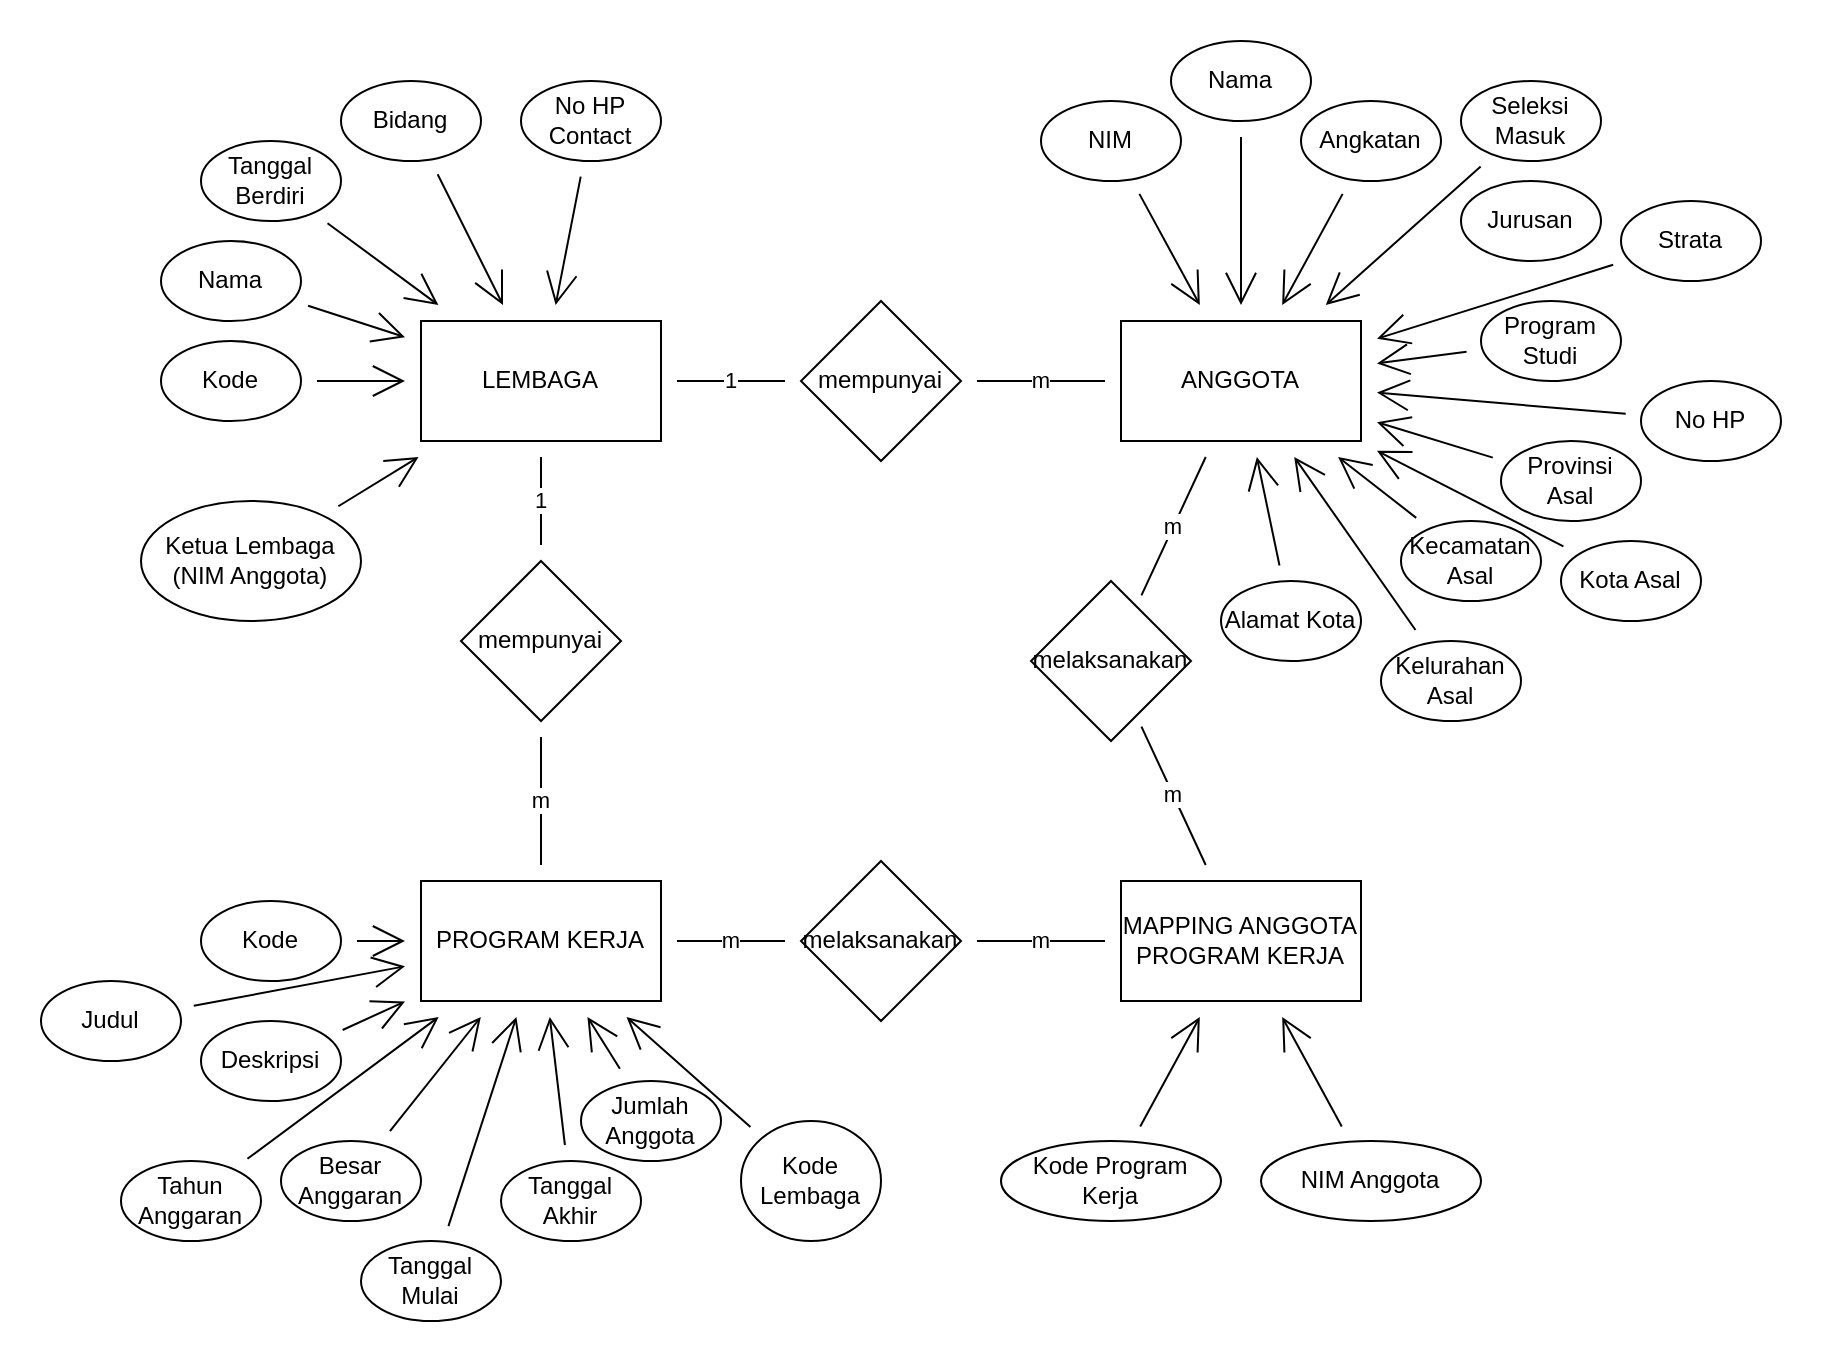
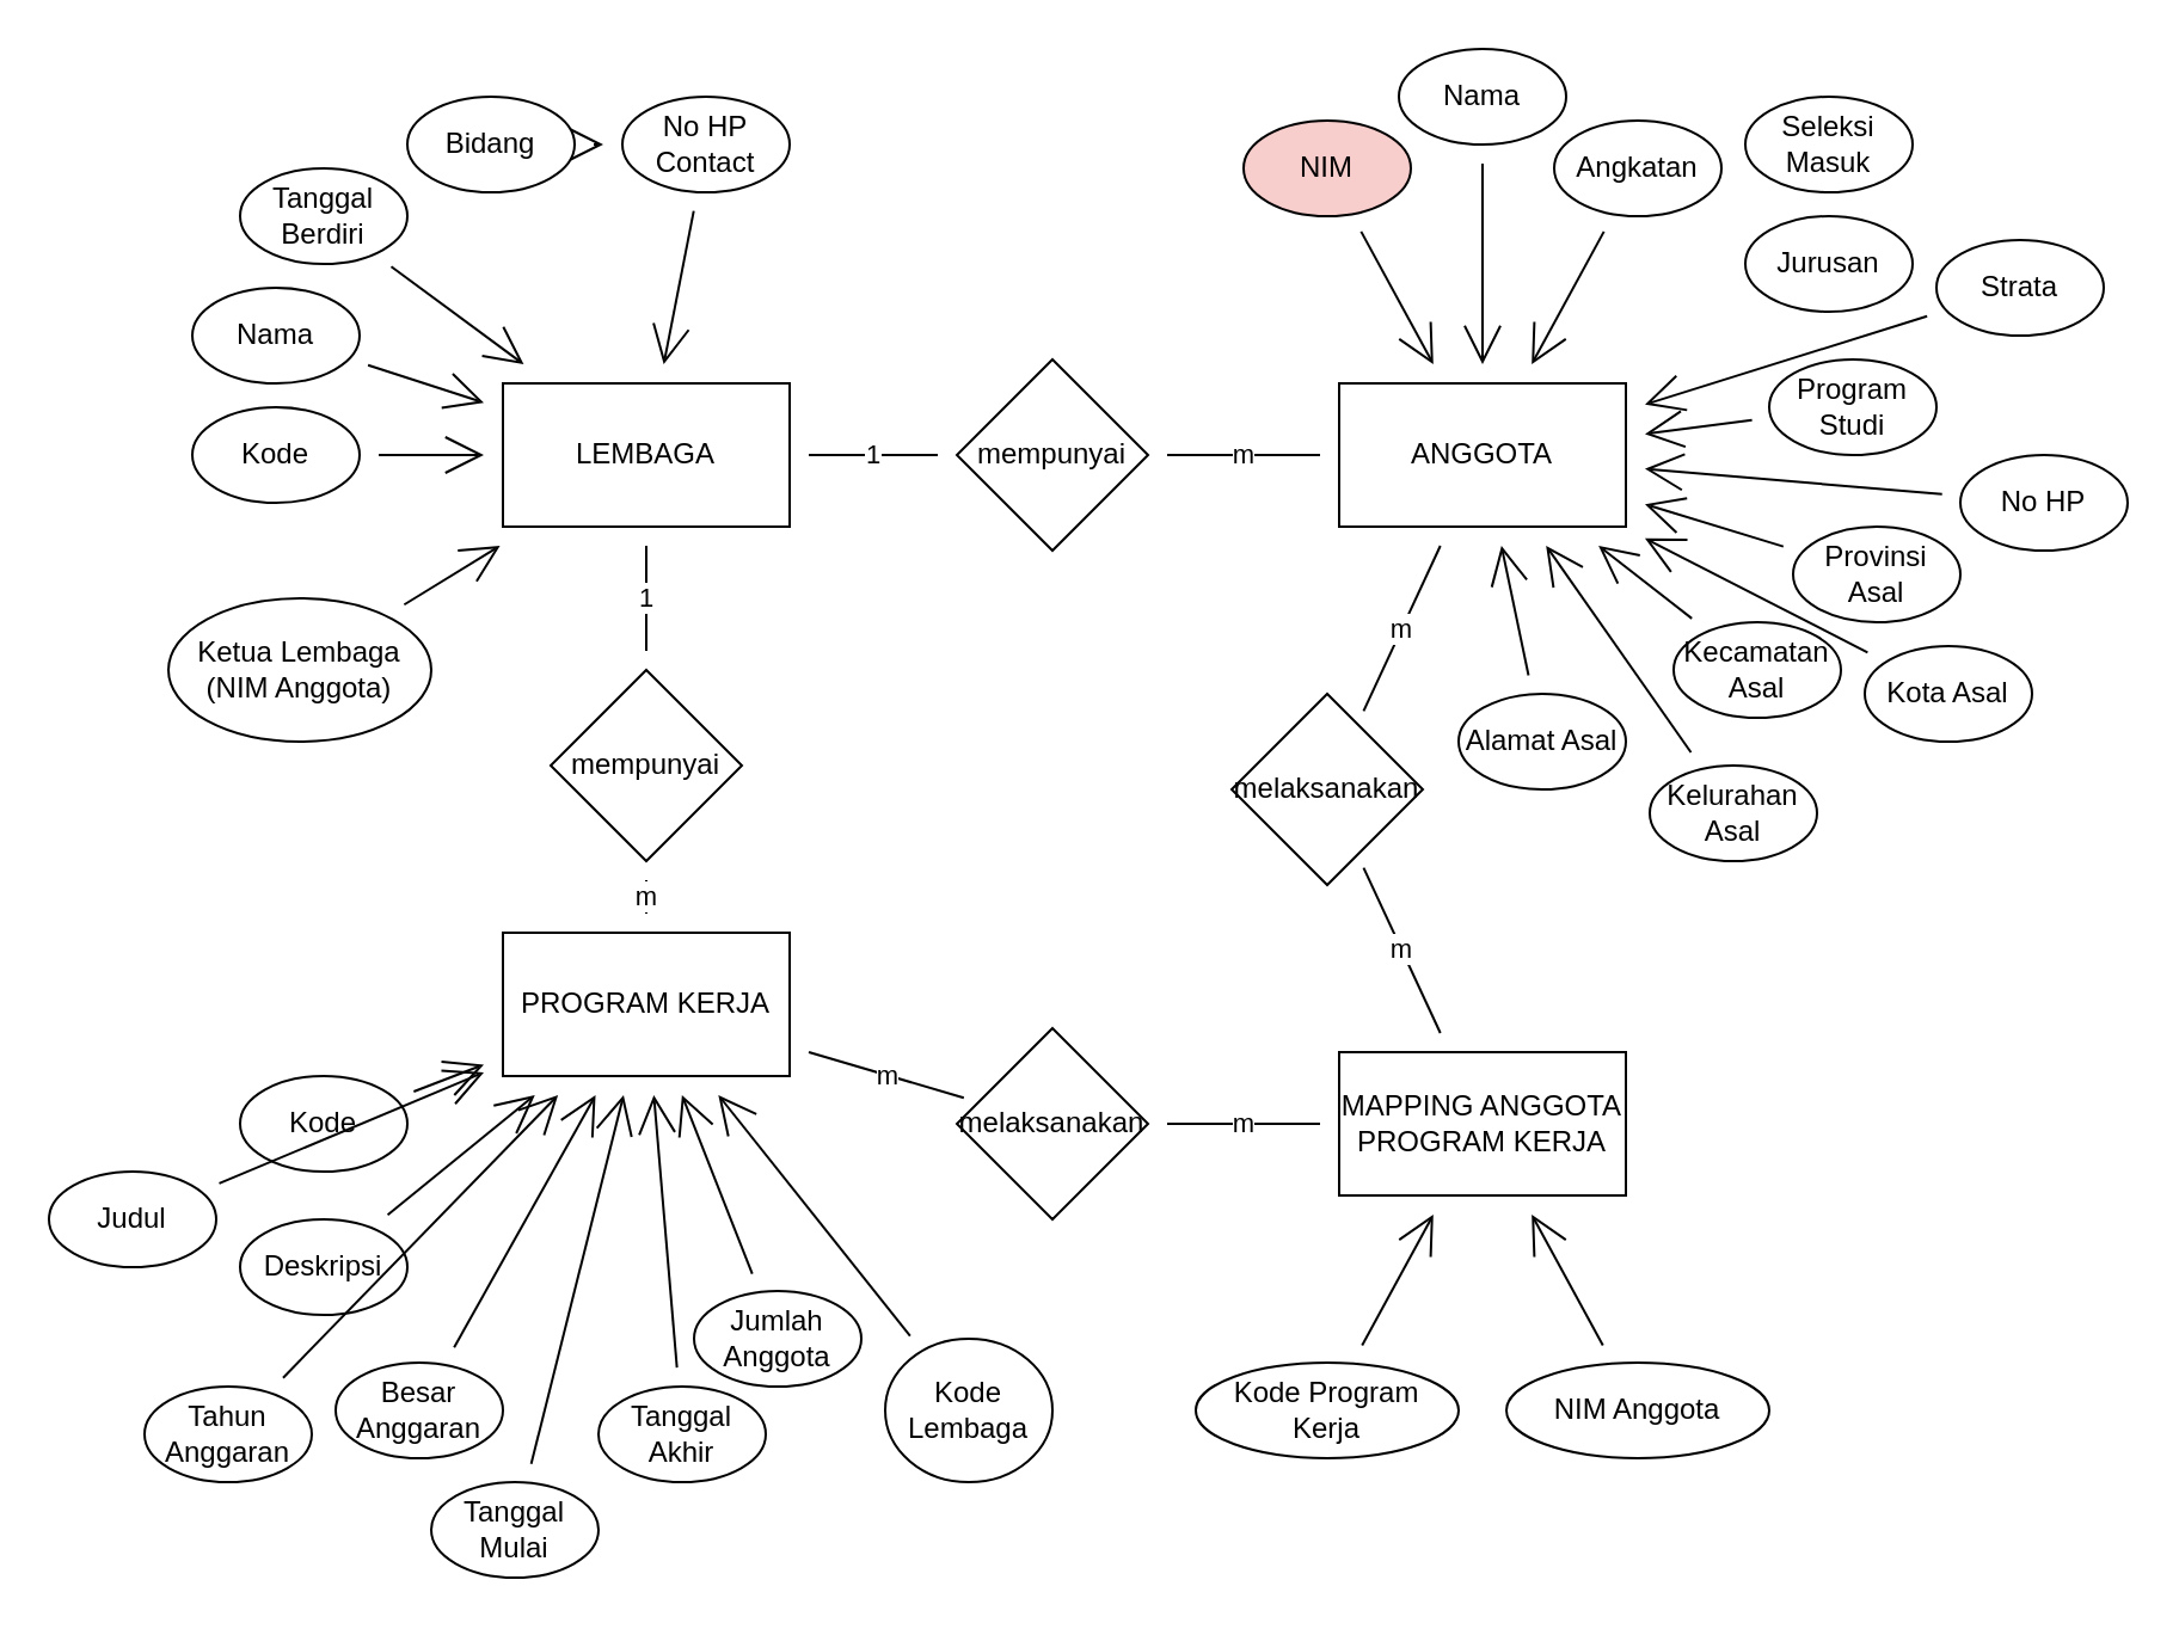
- <mxCell id="23" value="NIM" style="ellipse;whiteSpace=wrap;html=1;hachureGap=4;" parent="1" vertex="1"><mxGeometry x="520" y="50" width="70" height="40" as="geometry" /></mxCell>
+ <mxCell id="23" value="NIM" style="ellipse;whiteSpace=wrap;html=1;hachureGap=4;fillColor=#f8cecc;" parent="1" vertex="1"><mxGeometry x="520" y="50" width="70" height="40" as="geometry" /></mxCell>
- <mxCell id="28" value="" style="edgeStyle=none;curved=1;rounded=0;orthogonalLoop=1;jettySize=auto;html=1;endArrow=open;endFill=0;startSize=14;endSize=14;sourcePerimeterSpacing=8;targetPerimeterSpacing=8;" parent="1" source="29" target="5" edge="1"><mxGeometry relative="1" as="geometry" /></mxCell>
- <mxCell id="16" value="" style="edgeStyle=none;curved=1;rounded=0;orthogonalLoop=1;jettySize=auto;html=1;endArrow=open;startSize=14;endSize=14;sourcePerimeterSpacing=8;targetPerimeterSpacing=8;" parent="1" source="17" target="4" edge="1"><mxGeometry relative="1" as="geometry" /></mxCell>
+ <mxCell id="16" value="" style="edgeStyle=none;curved=1;rounded=0;orthogonalLoop=1;jettySize=auto;html=1;endArrow=open;startSize=14;endSize=14;sourcePerimeterSpacing=8;targetPerimeterSpacing=8;" parent="1" source="17" target="15" edge="1"><mxGeometry relative="1" as="geometry" /></mxCell>
- <mxCell id="46" value="Alamat Kota" style="ellipse;whiteSpace=wrap;html=1;hachureGap=4;" parent="1" vertex="1"><mxGeometry x="610" y="290" width="70" height="40" as="geometry" /></mxCell>
+ <mxCell id="46" value="Alamat Asal" style="ellipse;whiteSpace=wrap;html=1;hachureGap=4;" parent="1" vertex="1"><mxGeometry x="610" y="290" width="70" height="40" as="geometry" /></mxCell>
- <mxCell id="7" value="PROGRAM KERJA" style="rounded=0;whiteSpace=wrap;html=1;hachureGap=4;" parent="1" vertex="1"><mxGeometry x="210" y="440" width="120" height="60" as="geometry" /></mxCell>
+ <mxCell id="7" value="PROGRAM KERJA" style="rounded=0;whiteSpace=wrap;html=1;hachureGap=4;" parent="1" vertex="1"><mxGeometry x="210" y="390" width="120" height="60" as="geometry" /></mxCell>
